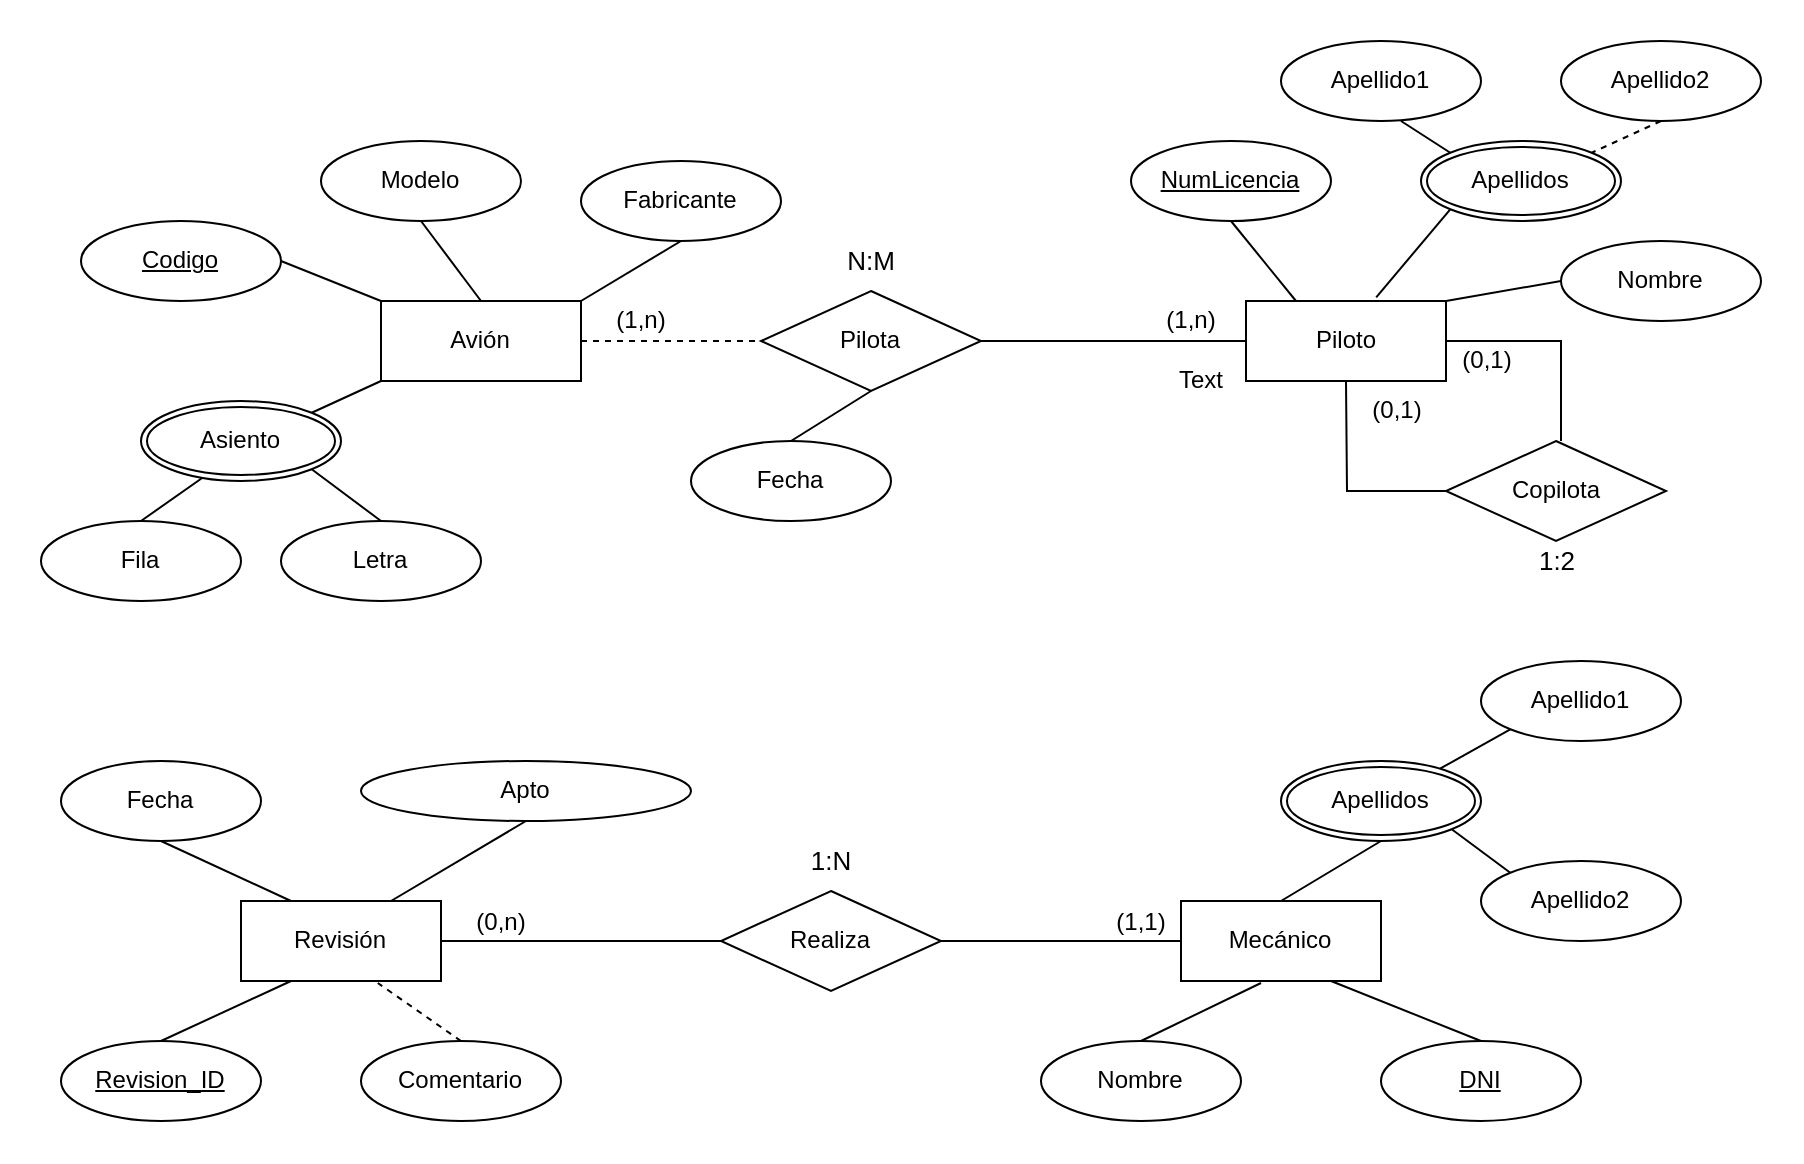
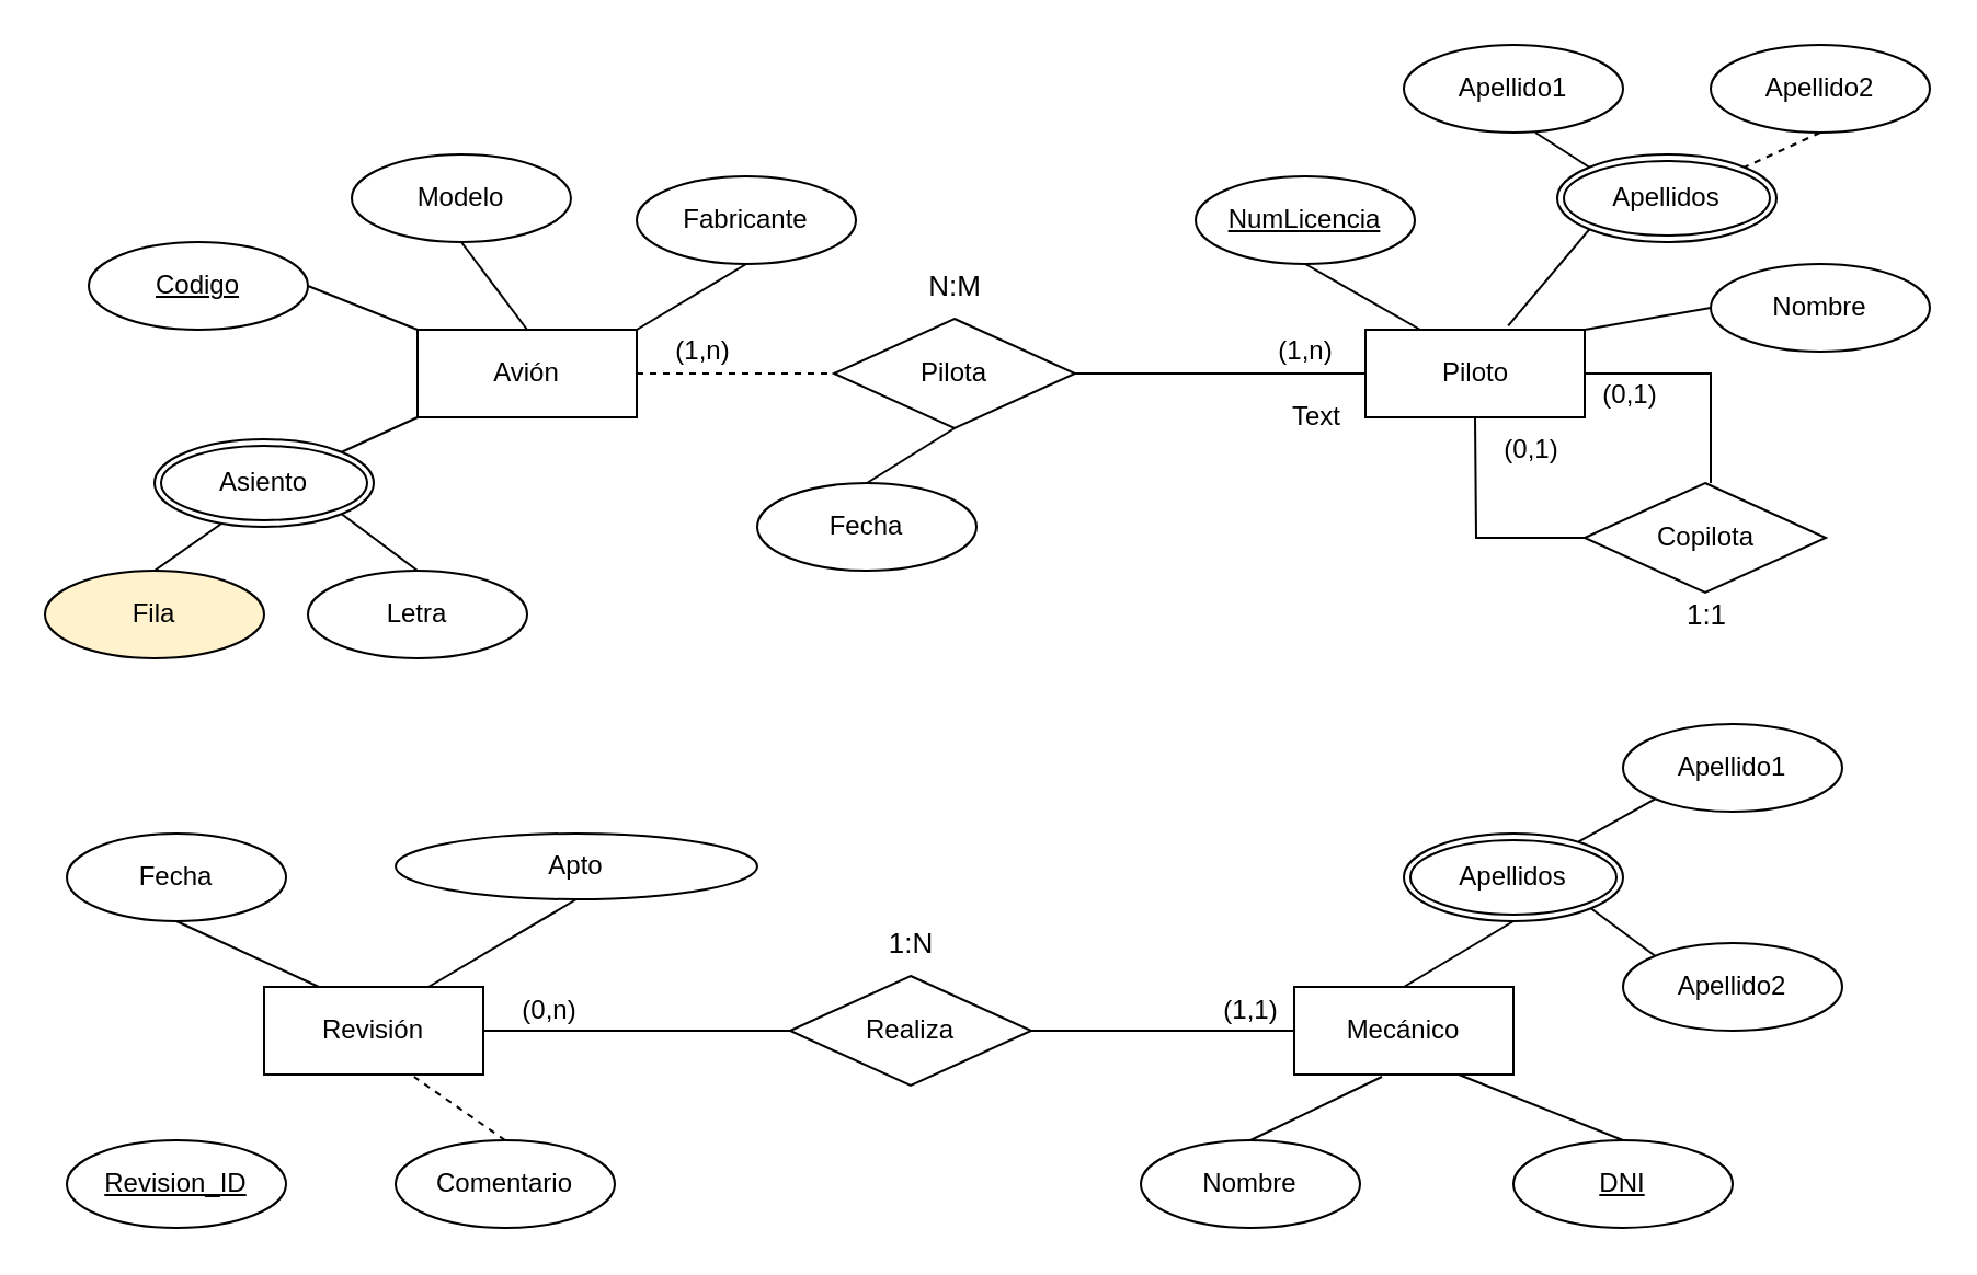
- <mxCell id="11" value="NumLicencia" style="ellipse;whiteSpace=wrap;html=1;align=center;fontStyle=4;" vertex="1" parent="1"><mxGeometry x="565" y="70" width="100" height="40" as="geometry" /></mxCell>
+ <mxCell id="11" value="NumLicencia" style="ellipse;whiteSpace=wrap;html=1;align=center;fontStyle=4;" vertex="1" parent="1"><mxGeometry x="545" y="80" width="100" height="40" as="geometry" /></mxCell>
- <mxCell id="24" value="Fila" style="ellipse;whiteSpace=wrap;html=1;align=center;" vertex="1" parent="1"><mxGeometry y="260" width="100" height="40" as="geometry" x="20" /></mxCell>
+ <mxCell id="24" value="Fila" style="ellipse;whiteSpace=wrap;html=1;align=center;fillColor=#fff2cc;" vertex="1" parent="1"><mxGeometry y="260" width="100" height="40" as="geometry" x="20" /></mxCell>
- <mxCell id="63" value="&lt;font style=&quot;font-size: 13px;&quot;&gt;1:2&lt;/font&gt;" style="text;html=1;align=center;verticalAlign=middle;resizable=0;points=[];autosize=1;strokeColor=none;fillColor=none;" vertex="1" parent="1"><mxGeometry x="757.5" y="265" width="40" height="30" as="geometry" /></mxCell>
+ <mxCell id="63" value="&lt;font style=&quot;font-size: 13px;&quot;&gt;1:1&lt;/font&gt;" style="text;html=1;align=center;verticalAlign=middle;resizable=0;points=[];autosize=1;strokeColor=none;fillColor=none;" vertex="1" parent="1"><mxGeometry x="757.5" y="265" width="40" height="30" as="geometry" /></mxCell>
- <mxCell id="14" style="edgeStyle=none;rounded=0;orthogonalLoop=1;jettySize=auto;html=1;exitX=0.5;exitY=0;exitDx=0;exitDy=0;entryX=0.25;entryY=1;entryDx=0;entryDy=0;endArrow=none;endFill=0;" edge="1" parent="1" source="15" target="6"><mxGeometry relative="1" as="geometry" /></mxCell>
